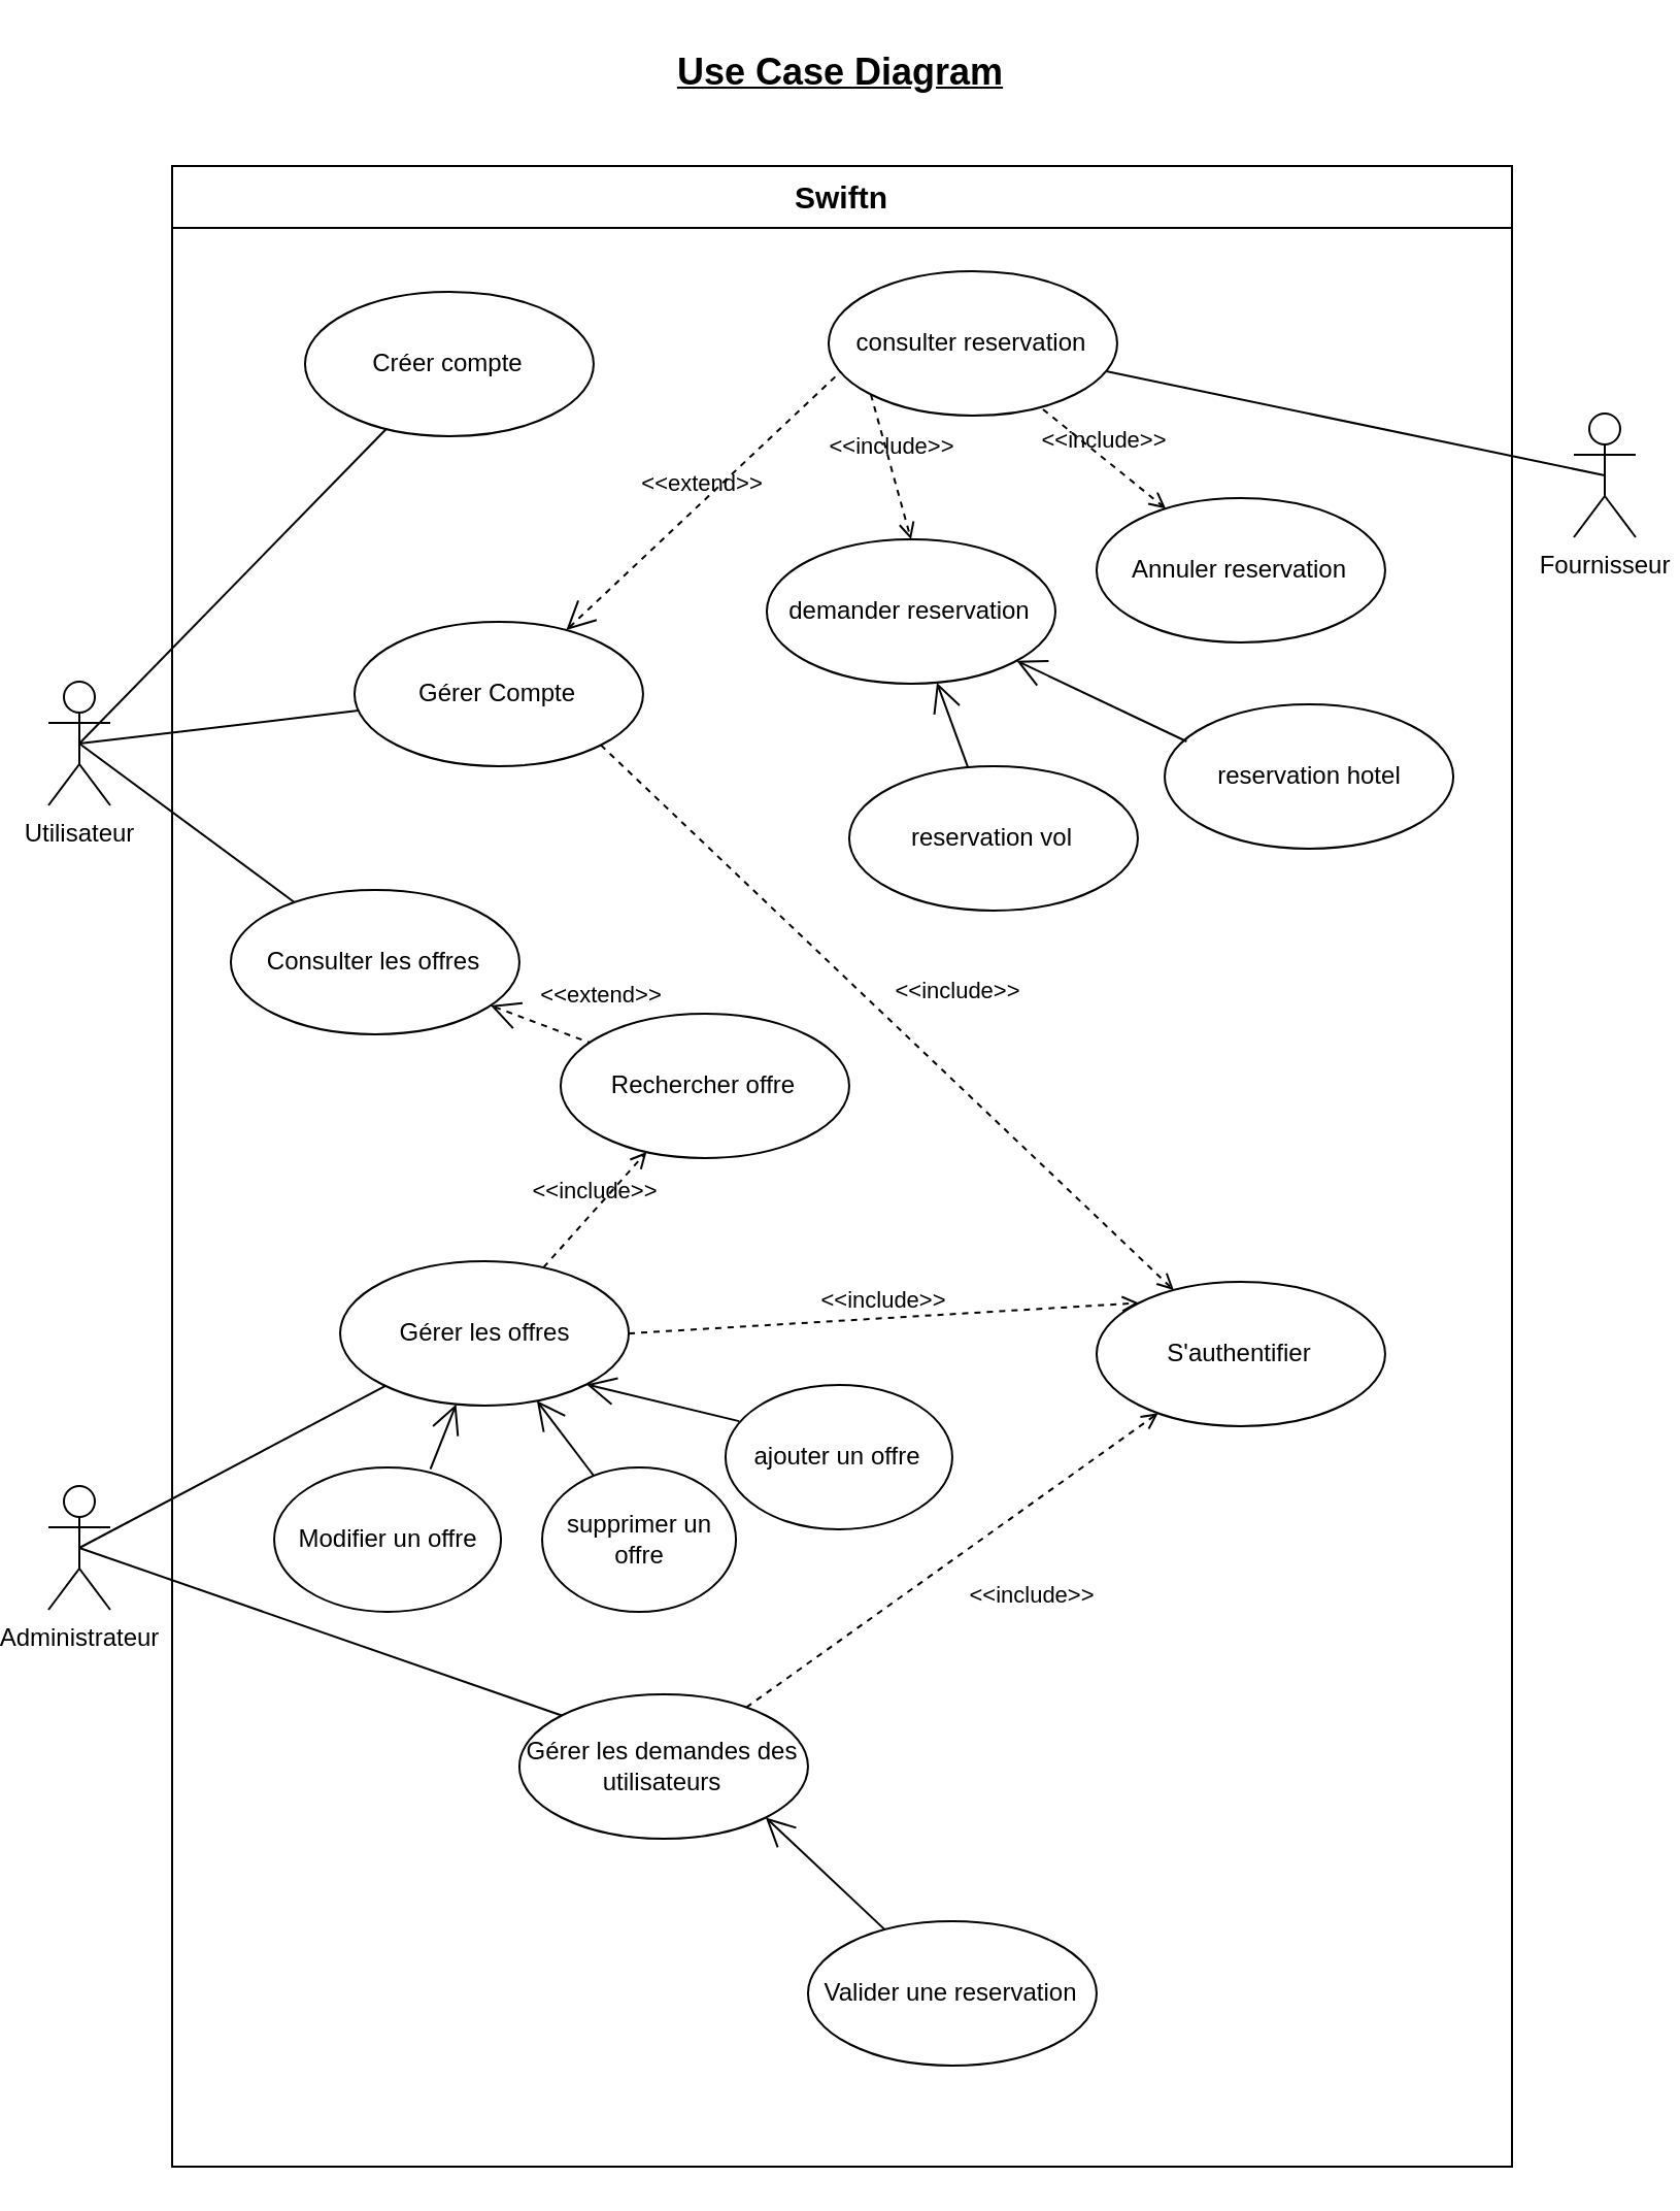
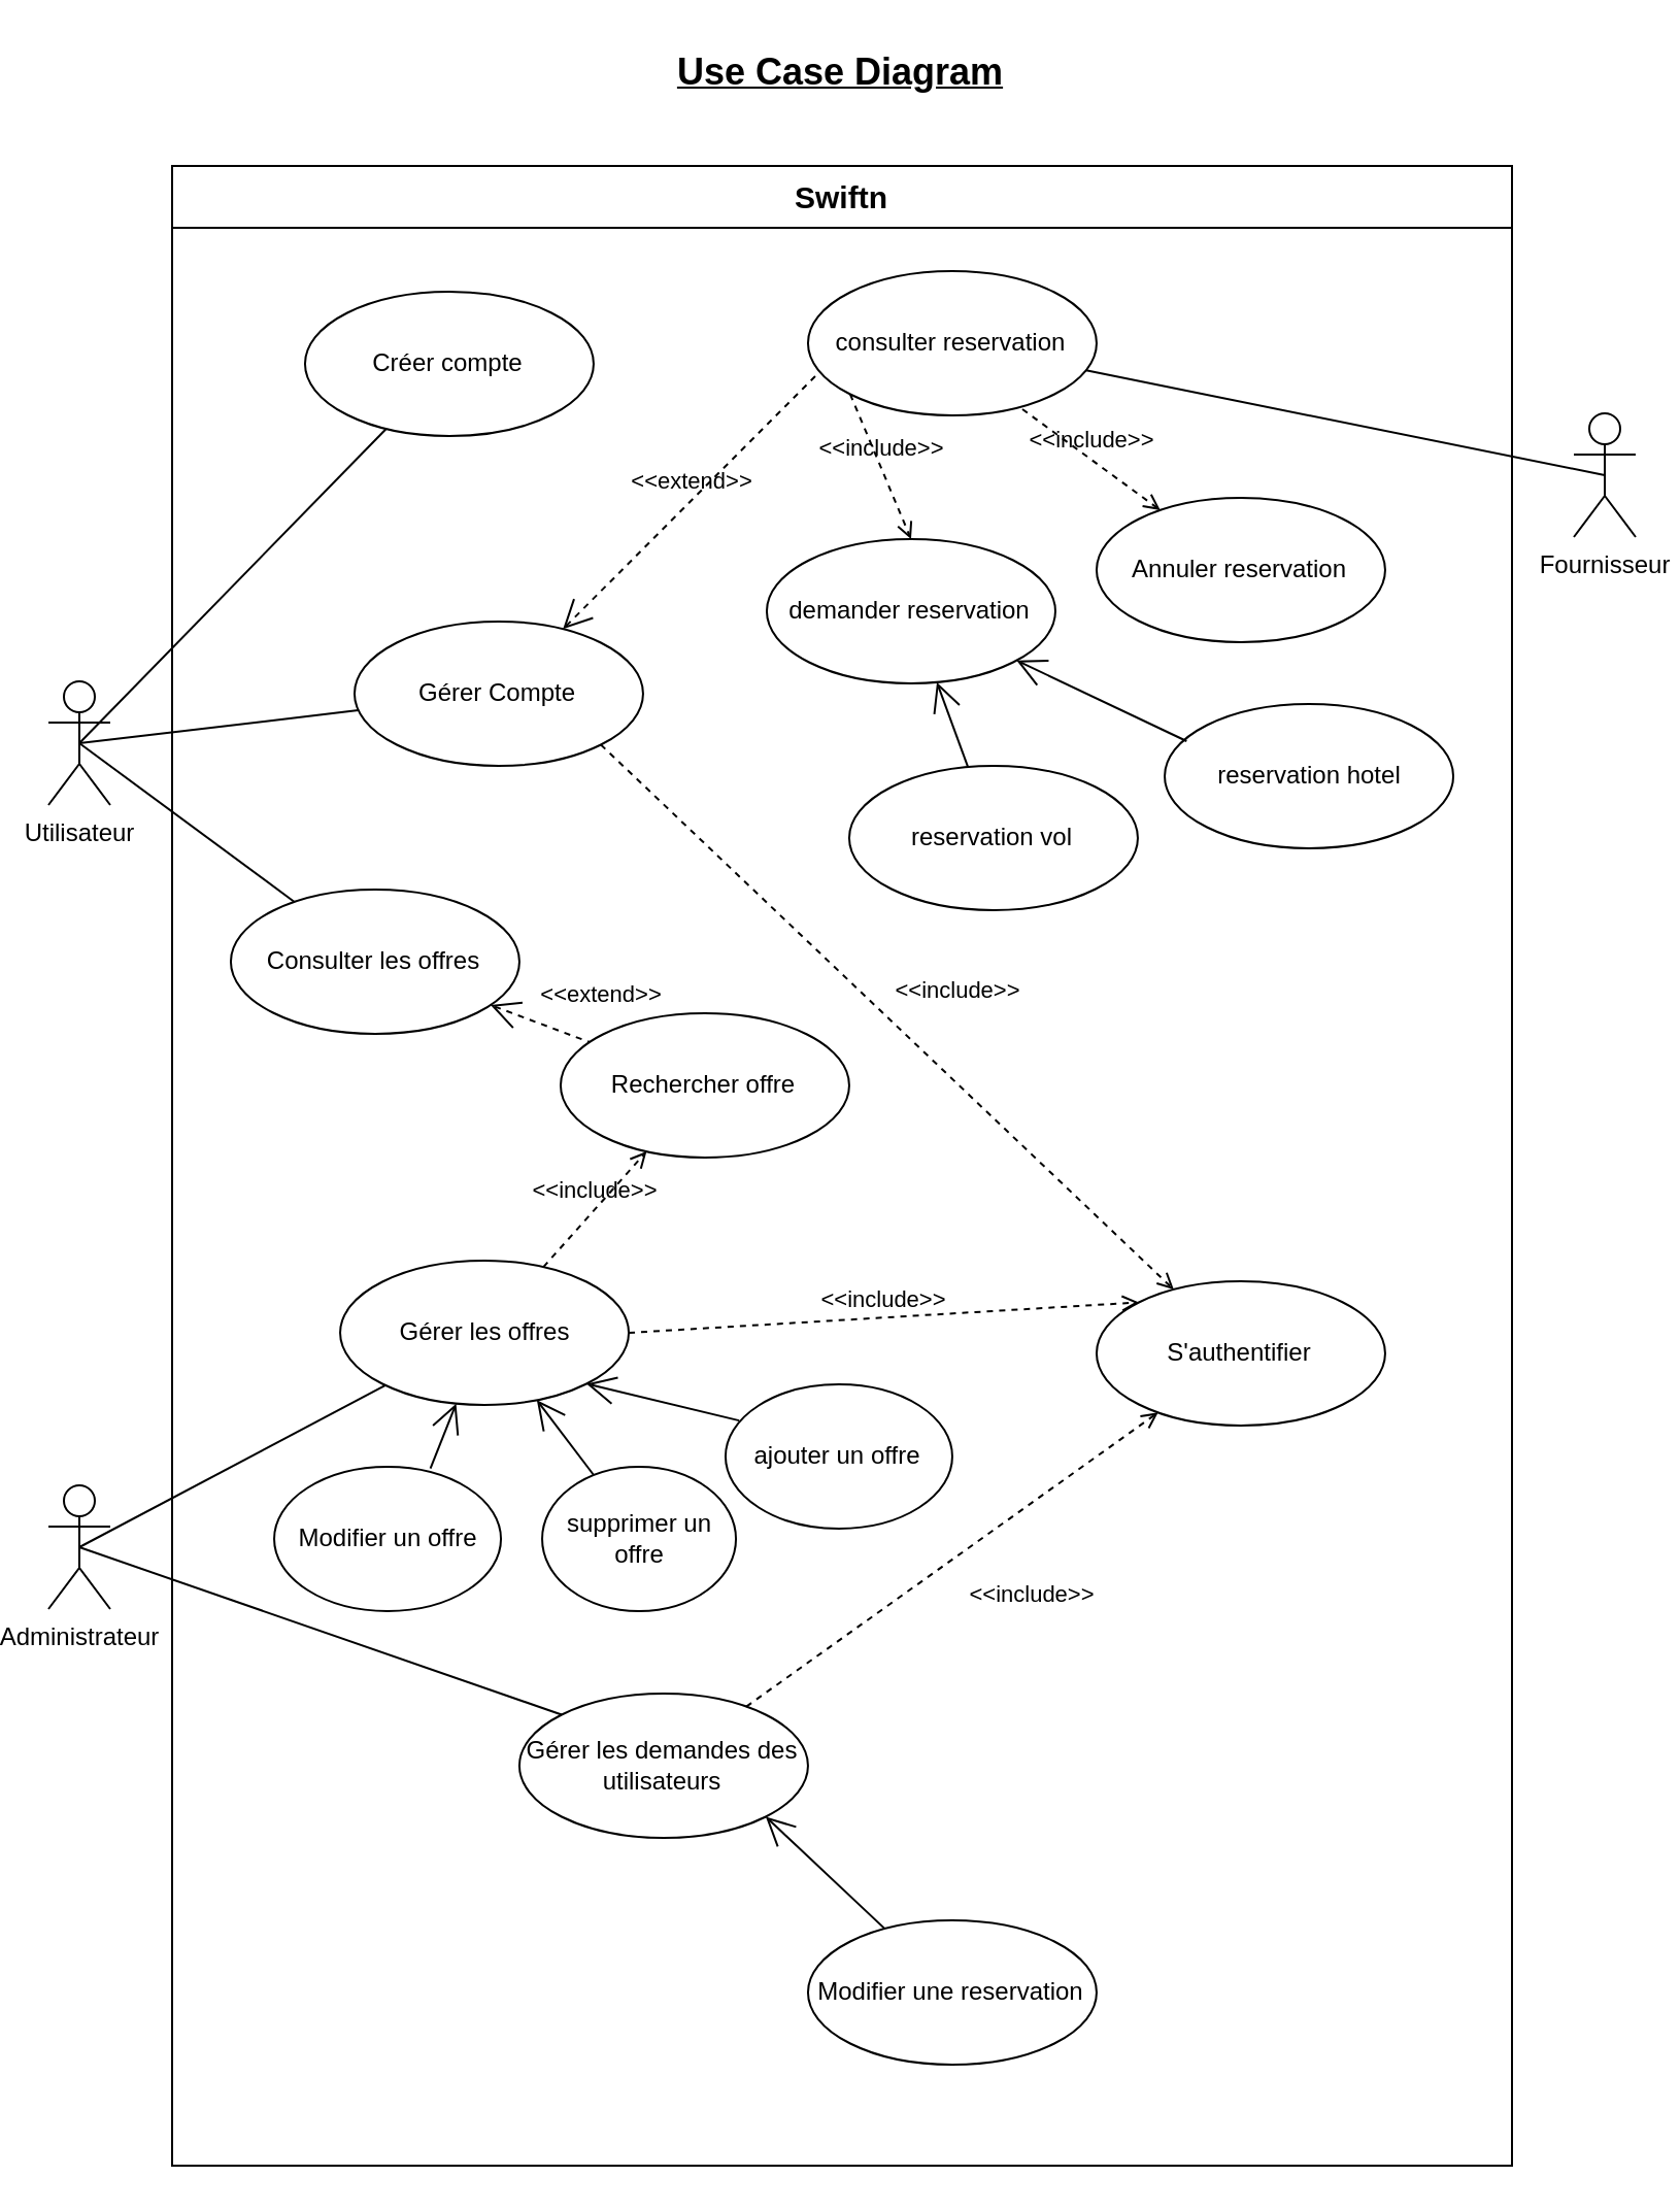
- <mxCell id="5" value="consulter reservation" style="ellipse;whiteSpace=wrap;html=1;" parent="2" vertex="1"><mxGeometry x="318.48" y="51" width="140" height="70" as="geometry" /></mxCell>
+ <mxCell id="5" value="consulter reservation" style="ellipse;whiteSpace=wrap;html=1;" parent="2" vertex="1"><mxGeometry x="308.48" y="51" width="140" height="70" as="geometry" /></mxCell>
- <mxCell id="21" value="Valider une reservation" style="ellipse;whiteSpace=wrap;html=1;" parent="2" vertex="1"><mxGeometry x="308.48" y="851" width="140" height="70" as="geometry" /></mxCell>
+ <mxCell id="21" value="Modifier une reservation" style="ellipse;whiteSpace=wrap;html=1;" parent="2" vertex="1"><mxGeometry x="308.48" y="851" width="140" height="70" as="geometry" /></mxCell>
